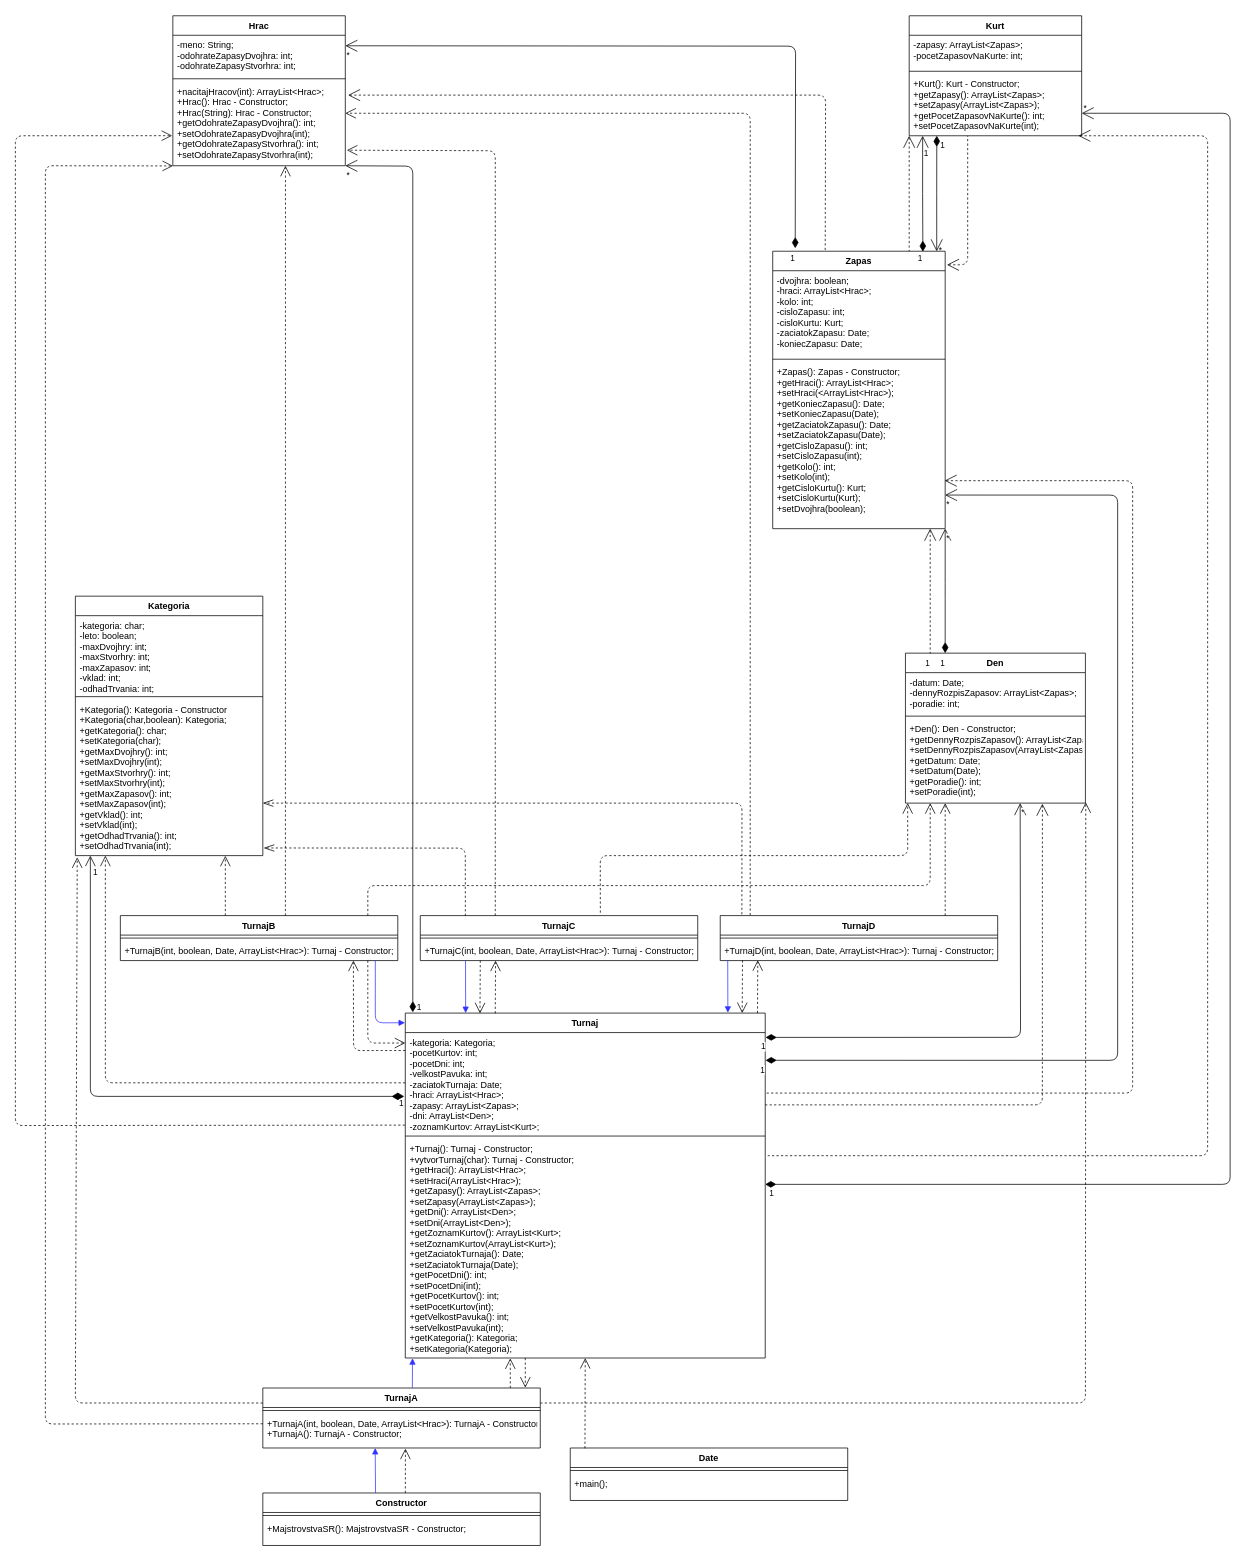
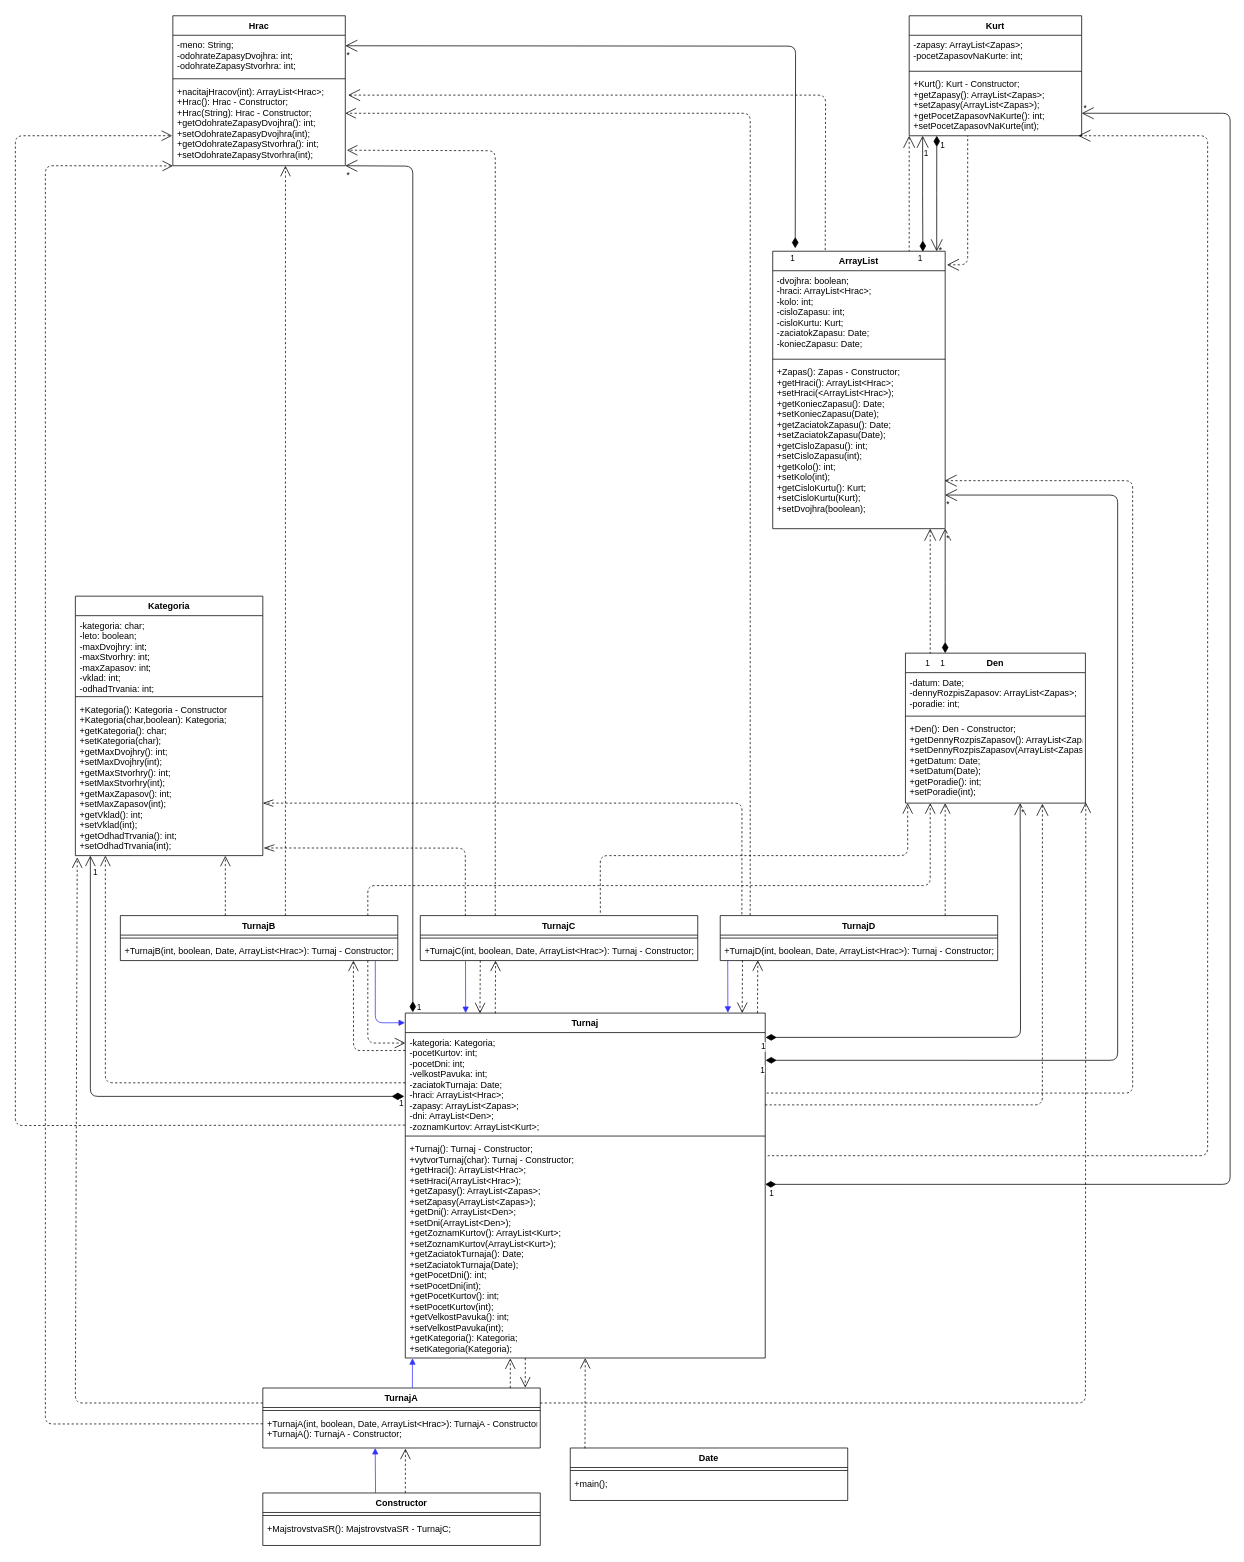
- <mxCell id="24" value="Zapas" style="swimlane;fontStyle=1;align=center;verticalAlign=top;childLayout=stackLayout;horizontal=1;startSize=26;horizontalStack=0;resizeParent=1;resizeParentMax=0;resizeLast=0;collapsible=1;marginBottom=0;rounded=0;shadow=0;sketch=0;glass=0;perimeterSpacing=19;strokeWidth=1;swimlaneLine=1;" vertex="1" parent="1"><mxGeometry x="1030" y="334" width="230" height="370" as="geometry"><mxRectangle x="250" y="210" width="70" height="26" as="alternateBounds" /></mxGeometry></mxCell>
+ <mxCell id="24" value="ArrayList" style="swimlane;fontStyle=1;align=center;verticalAlign=top;childLayout=stackLayout;horizontal=1;startSize=26;horizontalStack=0;resizeParent=1;resizeParentMax=0;resizeLast=0;collapsible=1;marginBottom=0;rounded=0;shadow=0;sketch=0;glass=0;perimeterSpacing=19;strokeWidth=1;swimlaneLine=1;" vertex="1" parent="1"><mxGeometry x="1030" y="334" width="230" height="370" as="geometry"><mxRectangle x="250" y="210" width="70" height="26" as="alternateBounds" /></mxGeometry></mxCell>
- <mxCell id="47" value="+MajstrovstvaSR(): MajstrovstvaSR - Constructor;" style="text;strokeColor=none;fillColor=none;align=left;verticalAlign=top;spacingLeft=4;spacingRight=4;overflow=hidden;rotatable=0;points=[[0,0.5],[1,0.5]];portConstraint=eastwest;" vertex="1" parent="45"><mxGeometry y="34" width="370" height="36" as="geometry" /></mxCell>
+ <mxCell id="47" value="+MajstrovstvaSR(): MajstrovstvaSR - TurnajC;" style="text;strokeColor=none;fillColor=none;align=left;verticalAlign=top;spacingLeft=4;spacingRight=4;overflow=hidden;rotatable=0;points=[[0,0.5],[1,0.5]];portConstraint=eastwest;" vertex="1" parent="45"><mxGeometry y="34" width="370" height="36" as="geometry" /></mxCell>
